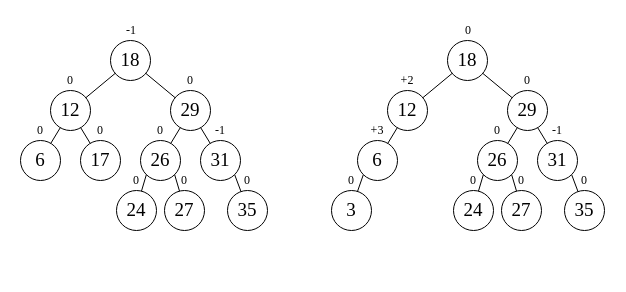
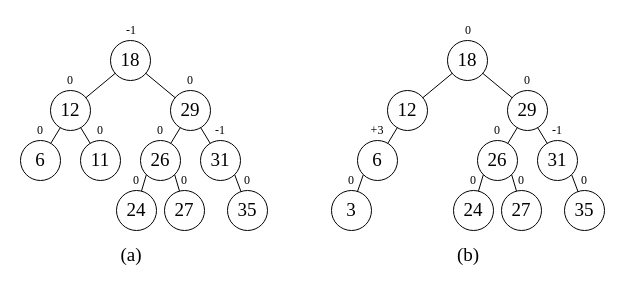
- <mxCell id="52" value="&lt;font face=&quot;Times New Roman&quot;&gt;&lt;span style=&quot;font-size: 12px;&quot;&gt;+2&lt;/span&gt;&lt;/font&gt;" style="text;html=1;strokeColor=none;fillColor=none;align=center;verticalAlign=middle;whiteSpace=wrap;rounded=0;fontSize=11;fontFamily=Helvetica;fontColor=default;" parent="33" vertex="1"><mxGeometry x="30.0" y="30.0" width="40" height="20" as="geometry" /></mxCell>
- <mxCell id="12" value="17" style="ellipse;whiteSpace=wrap;html=1;fontFamily=Times New Roman;fontSize=19;container=0;" parent="2" vertex="1"><mxGeometry x="60" y="100" width="40" height="40" as="geometry" /></mxCell>
+ <mxCell id="12" value="11" style="ellipse;whiteSpace=wrap;html=1;fontFamily=Times New Roman;fontSize=19;container=0;" parent="2" vertex="1"><mxGeometry x="60" y="100" width="40" height="40" as="geometry" /></mxCell>
+ <mxCell id="32" value="&lt;span style=&quot;font-size: 19px;&quot;&gt;(a)&lt;/span&gt;" style="text;html=1;strokeColor=none;fillColor=none;align=center;verticalAlign=middle;whiteSpace=wrap;rounded=0;fontSize=19;fontFamily=Times New Roman;fontColor=default;" parent="1" vertex="1"><mxGeometry x="101" y="240" width="60" height="30" as="geometry" /></mxCell>
+ <mxCell id="63" value="&lt;span style=&quot;font-size: 19px;&quot;&gt;(b)&lt;/span&gt;" style="text;html=1;strokeColor=none;fillColor=none;align=center;verticalAlign=middle;whiteSpace=wrap;rounded=0;fontSize=19;fontFamily=Times New Roman;fontColor=default;" parent="1" vertex="1"><mxGeometry x="438" y="240" width="60" height="30" as="geometry" /></mxCell>
